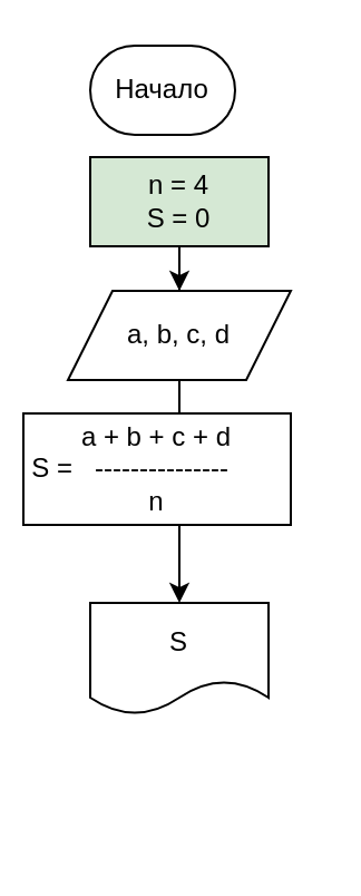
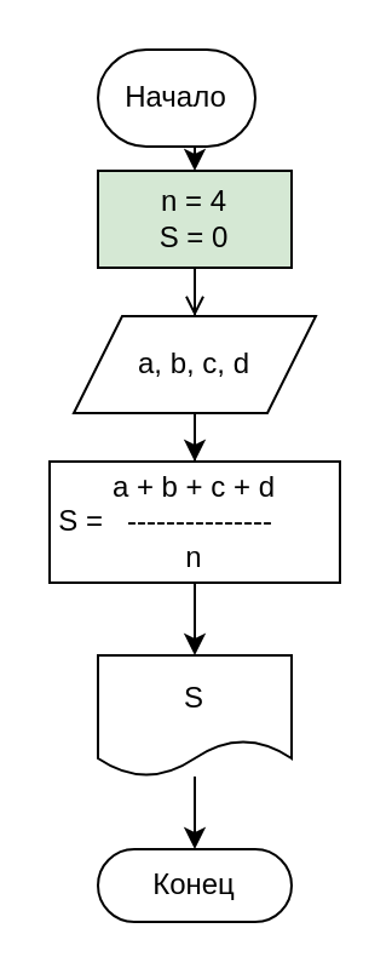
+ <mxCell id="2" style="edgeStyle=orthogonalEdgeStyle;rounded=0;orthogonalLoop=1;jettySize=auto;html=1;exitX=0.5;exitY=1;exitDx=0;exitDy=0;entryX=0.5;entryY=0;entryDx=0;entryDy=0;" edge="1" parent="1" source="3" target="5"><mxGeometry relative="1" as="geometry"><mxPoint x="100" y="90" as="targetPoint" /></mxGeometry></mxCell>
- <mxCell id="4" style="edgeStyle=orthogonalEdgeStyle;rounded=0;orthogonalLoop=1;jettySize=auto;html=1;exitX=0.5;exitY=1;exitDx=0;exitDy=0;" edge="1" parent="1" source="5" target="7"><mxGeometry relative="1" as="geometry" /></mxCell>
+ <mxCell id="4" style="edgeStyle=orthogonalEdgeStyle;rounded=0;orthogonalLoop=1;jettySize=auto;html=1;exitX=0.5;exitY=1;exitDx=0;exitDy=0;endArrow=open;" edge="1" parent="1" source="5" target="7"><mxGeometry relative="1" as="geometry" /></mxCell>
- <mxCell id="9" value="a + b + c + d&lt;br&gt;S =&amp;nbsp; &amp;nbsp;---------------&amp;nbsp; &amp;nbsp; &amp;nbsp; &amp;nbsp;&lt;br&gt;n" style="rounded=0;whiteSpace=wrap;html=1;" vertex="1" parent="1"><mxGeometry x="10" y="185" width="120" height="50" as="geometry" /></mxCell>
+ <mxCell id="9" value="a + b + c + d&lt;br&gt;S =&amp;nbsp; &amp;nbsp;---------------&amp;nbsp; &amp;nbsp; &amp;nbsp; &amp;nbsp;&lt;br&gt;n" style="rounded=0;whiteSpace=wrap;html=1;" vertex="1" parent="1"><mxGeometry x="20" y="190" width="120" height="50" as="geometry" /></mxCell>
+ <mxCell id="10" value="" style="edgeStyle=orthogonalEdgeStyle;rounded=0;orthogonalLoop=1;jettySize=auto;html=1;" edge="1" parent="1" source="11" target="12"><mxGeometry relative="1" as="geometry" /></mxCell>
+ <mxCell id="12" value="Конец" style="rounded=1;whiteSpace=wrap;html=1;arcSize=50;" vertex="1" parent="1"><mxGeometry x="40" y="350" width="80" height="30" as="geometry" /></mxCell>
